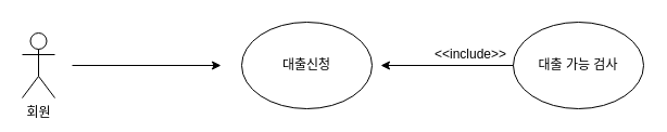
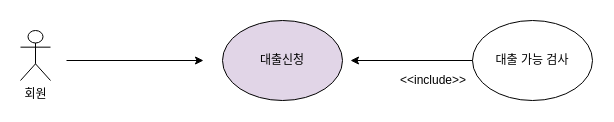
- <mxCell id="7" value="&amp;lt;&amp;lt;include&amp;gt;&amp;gt;" style="text;html=1;strokeColor=none;fillColor=none;align=center;verticalAlign=middle;whiteSpace=wrap;rounded=0;" parent="1" vertex="1"><mxGeometry x="413" y="40" width="40" height="20" as="geometry" /></mxCell>
+ <mxCell id="7" value="&amp;lt;&amp;lt;include&amp;gt;&amp;gt;" style="text;html=1;strokeColor=none;fillColor=none;align=center;verticalAlign=middle;whiteSpace=wrap;rounded=0;" parent="1" vertex="1"><mxGeometry x="413" y="70" width="40" height="20" as="geometry" /></mxCell>
- <mxCell id="2" value="회원" style="shape=umlActor;verticalLabelPosition=bottom;verticalAlign=top;html=1;outlineConnect=0;" parent="1" vertex="1"><mxGeometry x="20" y="30" width="30" height="60" as="geometry" /></mxCell>
+ <mxCell id="2" value="회원" style="shape=umlActor;verticalLabelPosition=bottom;verticalAlign=top;html=1;outlineConnect=0;" parent="1" vertex="1"><mxGeometry x="20" y="30" width="30" height="50" as="geometry" /></mxCell>
- <mxCell id="3" value="대출신청" style="ellipse;whiteSpace=wrap;html=1;" parent="1" vertex="1"><mxGeometry x="222" y="20" width="120" height="80" as="geometry" /></mxCell>
+ <mxCell id="3" value="대출신청" style="ellipse;whiteSpace=wrap;html=1;fillColor=#e1d5e7;" parent="1" vertex="1"><mxGeometry x="222" y="20" width="120" height="80" as="geometry" /></mxCell>
